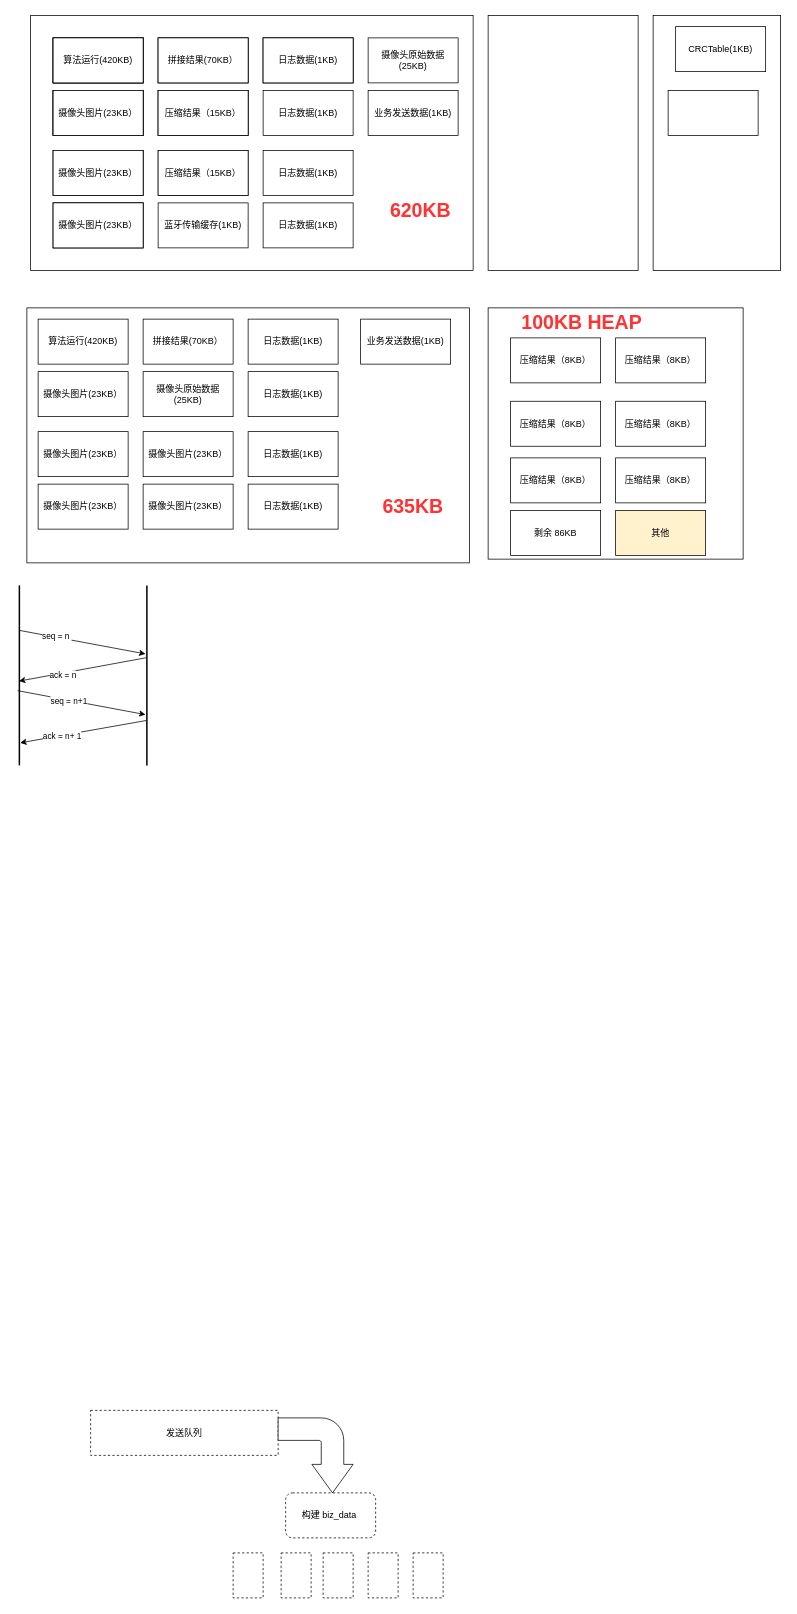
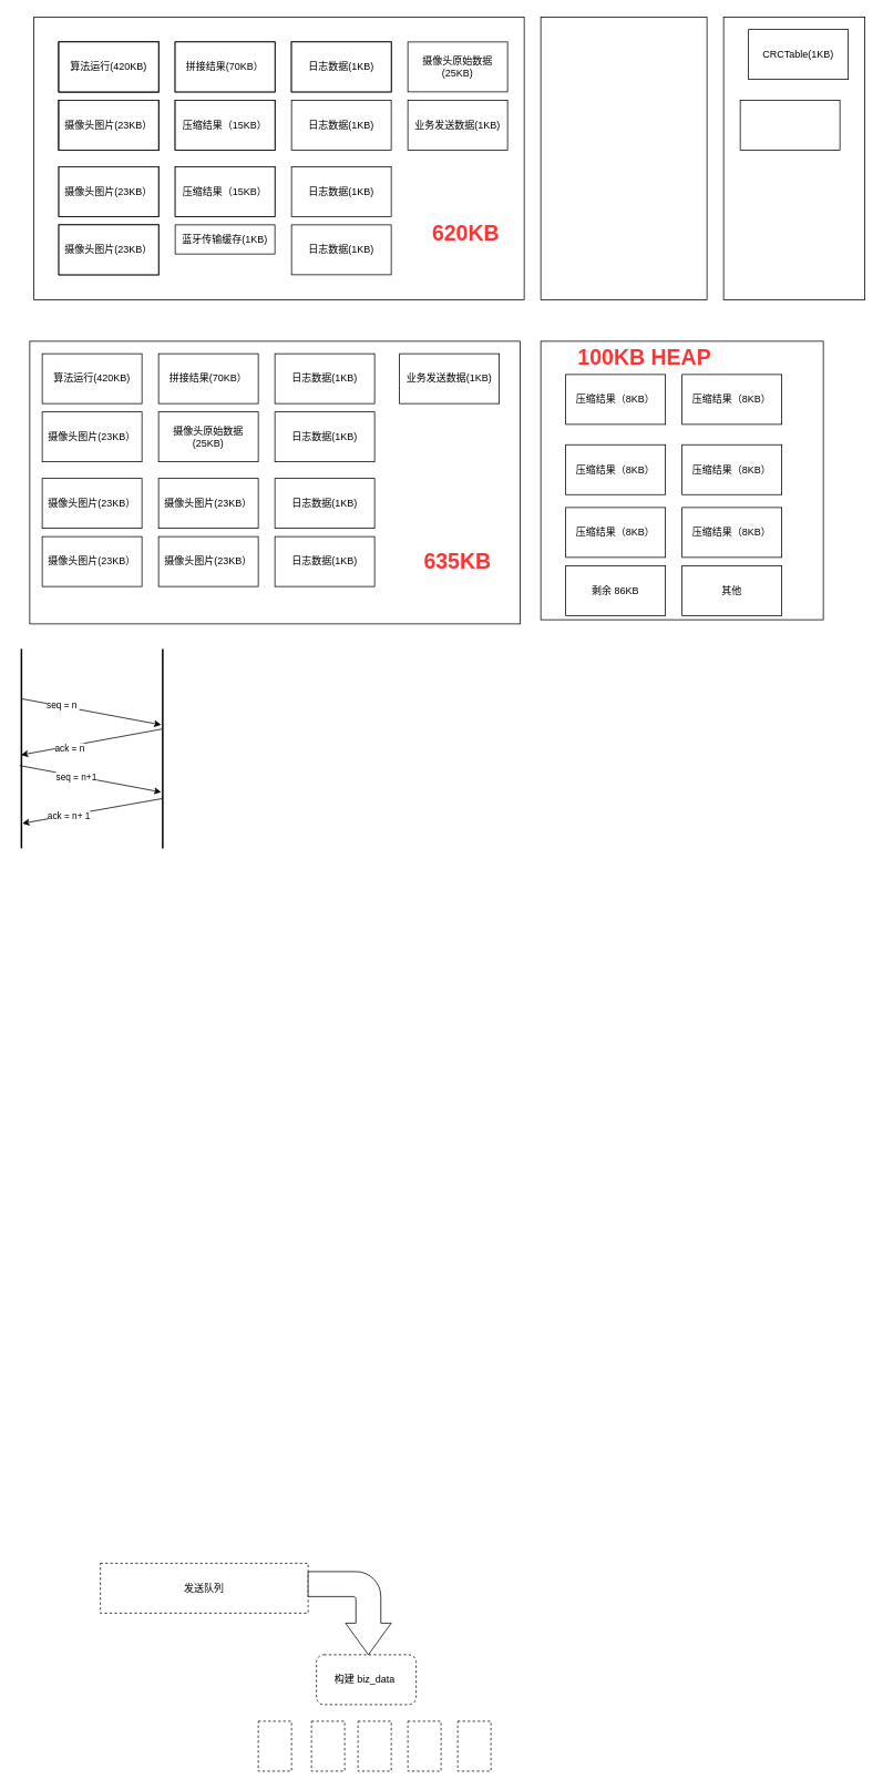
- <mxCell id="10" value="蓝牙传输缓存(1KB)" style="rounded=0;whiteSpace=wrap;html=1;" parent="1" vertex="1"><mxGeometry x="210" y="270" width="120" height="60" as="geometry" /></mxCell>
+ <mxCell id="10" value="蓝牙传输缓存(1KB)" style="rounded=0;whiteSpace=wrap;html=1;" parent="1" vertex="1"><mxGeometry x="210" y="270" width="120" height="35" as="geometry" /></mxCell>
- <mxCell id="82" value="其他" style="rounded=0;whiteSpace=wrap;html=1;fillColor=#fff2cc;" vertex="1" parent="1"><mxGeometry x="820" y="680" width="120" height="60" as="geometry" /></mxCell>
+ <mxCell id="82" value="其他" style="rounded=0;whiteSpace=wrap;html=1;" vertex="1" parent="1"><mxGeometry x="820" y="680" width="120" height="60" as="geometry" /></mxCell>
